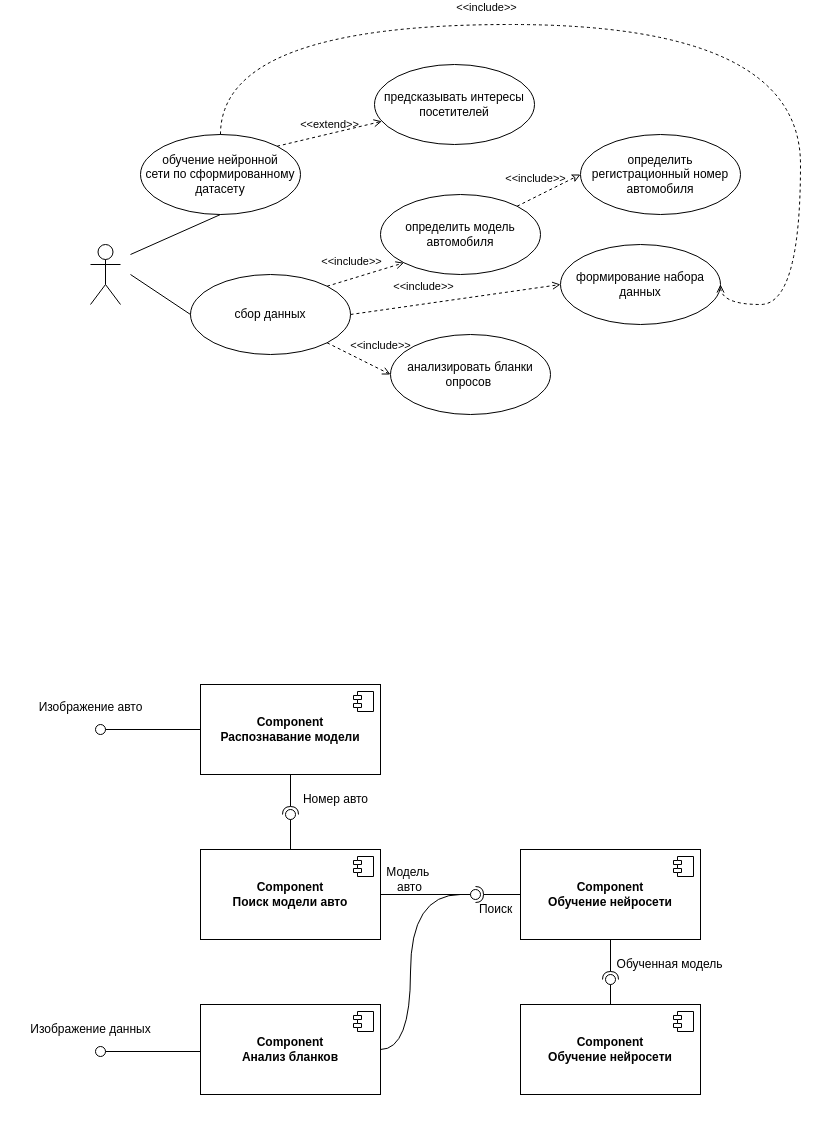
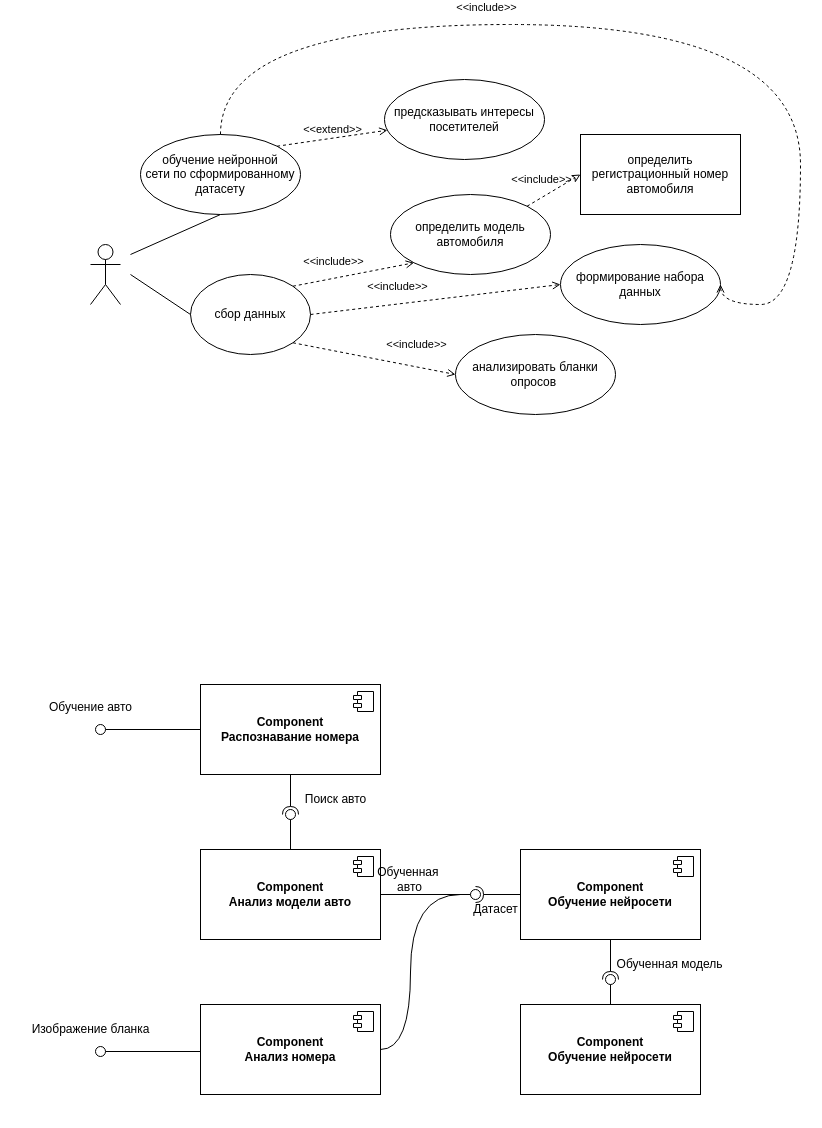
- <mxCell id="5" value="предсказывать интересы посетителей" style="ellipse;whiteSpace=wrap;html=1;" parent="1" vertex="1"><mxGeometry x="374" y="60" width="160" height="80" as="geometry" /></mxCell>
+ <mxCell id="5" value="предсказывать интересы посетителей" style="ellipse;whiteSpace=wrap;html=1;" parent="1" vertex="1"><mxGeometry x="384" y="75" width="160" height="80" as="geometry" /></mxCell>
- <mxCell id="8" value="определить регистрационный номер автомобиля" style="ellipse;whiteSpace=wrap;html=1;" parent="1" vertex="1"><mxGeometry x="580" y="130" width="160" height="80" as="geometry" /></mxCell>
+ <mxCell id="8" value="определить регистрационный номер автомобиля" style="whiteSpace=wrap;html=1;rounded=0;" parent="1" vertex="1"><mxGeometry x="580" y="130" width="160" height="80" as="geometry" /></mxCell>
- <mxCell id="3" value="определить модель автомобиля" style="ellipse;whiteSpace=wrap;html=1;" parent="1" vertex="1"><mxGeometry x="380" y="190" width="160" height="80" as="geometry" /></mxCell>
+ <mxCell id="3" value="определить модель автомобиля" style="ellipse;whiteSpace=wrap;html=1;" parent="1" vertex="1"><mxGeometry x="390" y="190" width="160" height="80" as="geometry" /></mxCell>
- <mxCell id="42" value="сбор данных" style="ellipse;whiteSpace=wrap;html=1;" parent="1" vertex="1"><mxGeometry x="190" y="270" width="160" height="80" as="geometry" /></mxCell>
+ <mxCell id="42" value="сбор данных" style="ellipse;whiteSpace=wrap;html=1;" parent="1" vertex="1"><mxGeometry x="190" y="270" width="120" height="80" as="geometry" /></mxCell>
- <mxCell id="4" value="анализировать бланки опросов&amp;nbsp;" style="ellipse;whiteSpace=wrap;html=1;" parent="1" vertex="1"><mxGeometry x="390" y="330" width="160" height="80" as="geometry" /></mxCell>
+ <mxCell id="4" value="анализировать бланки опросов&amp;nbsp;" style="ellipse;whiteSpace=wrap;html=1;" parent="1" vertex="1"><mxGeometry x="455" y="330" width="160" height="80" as="geometry" /></mxCell>
- <mxCell id="20" value="Изображение авто" style="text;html=1;align=center;verticalAlign=middle;resizable=0;points=[];autosize=1;strokeColor=none;fillColor=none;" parent="1" vertex="1"><mxGeometry x="25" y="688" width="130" height="30" as="geometry" /></mxCell>
+ <mxCell id="20" value="Обучение авто" style="text;html=1;align=center;verticalAlign=middle;resizable=0;points=[];autosize=1;strokeColor=none;fillColor=none;" parent="1" vertex="1"><mxGeometry x="25" y="688" width="130" height="30" as="geometry" /></mxCell>
- <mxCell id="11" value="&lt;b&gt;Component&lt;/b&gt;&lt;div&gt;&lt;b&gt;Распознавание модели&lt;/b&gt;&lt;/div&gt;" style="html=1;dropTarget=0;whiteSpace=wrap;" parent="1" vertex="1"><mxGeometry x="200" y="680" width="180" height="90" as="geometry" /></mxCell>
+ <mxCell id="11" value="&lt;b&gt;Component&lt;/b&gt;&lt;div&gt;&lt;b&gt;Распознавание номера&lt;/b&gt;&lt;/div&gt;" style="html=1;dropTarget=0;whiteSpace=wrap;" parent="1" vertex="1"><mxGeometry x="200" y="680" width="180" height="90" as="geometry" /></mxCell>
- <mxCell id="24" value="Номер авто" style="text;html=1;align=center;verticalAlign=middle;resizable=0;points=[];autosize=1;strokeColor=none;fillColor=none;" parent="1" vertex="1"><mxGeometry x="290" y="780" width="90" height="30" as="geometry" /></mxCell>
+ <mxCell id="24" value="Поиск авто" style="text;html=1;align=center;verticalAlign=middle;resizable=0;points=[];autosize=1;strokeColor=none;fillColor=none;" parent="1" vertex="1"><mxGeometry x="290" y="780" width="90" height="30" as="geometry" /></mxCell>
- <mxCell id="41" value="Модель&amp;nbsp;&lt;div&gt;авто&lt;/div&gt;" style="text;html=1;align=center;verticalAlign=middle;resizable=0;points=[];autosize=1;strokeColor=none;fillColor=none;" parent="1" vertex="1"><mxGeometry x="374" y="855" width="70" height="40" as="geometry" /></mxCell>
+ <mxCell id="41" value="Обученная&amp;nbsp;&lt;div&gt;авто&lt;/div&gt;" style="text;html=1;align=center;verticalAlign=middle;resizable=0;points=[];autosize=1;strokeColor=none;fillColor=none;" parent="1" vertex="1"><mxGeometry x="374" y="855" width="70" height="40" as="geometry" /></mxCell>
- <mxCell id="13" value="&lt;b&gt;Component&lt;/b&gt;&lt;div&gt;&lt;b&gt;Поиск модели авто&lt;/b&gt;&lt;/div&gt;" style="html=1;dropTarget=0;whiteSpace=wrap;" parent="1" vertex="1"><mxGeometry x="200" y="845" width="180" height="90" as="geometry" /></mxCell>
+ <mxCell id="13" value="&lt;b&gt;Component&lt;/b&gt;&lt;div&gt;&lt;b&gt;Анализ модели авто&lt;/b&gt;&lt;/div&gt;" style="html=1;dropTarget=0;whiteSpace=wrap;" parent="1" vertex="1"><mxGeometry x="200" y="845" width="180" height="90" as="geometry" /></mxCell>
- <mxCell id="32" value="Поиск" style="text;html=1;align=center;verticalAlign=middle;resizable=0;points=[];autosize=1;strokeColor=none;fillColor=none;" parent="1" vertex="1"><mxGeometry x="460" y="890" width="70" height="30" as="geometry" /></mxCell>
+ <mxCell id="32" value="Датасет" style="text;html=1;align=center;verticalAlign=middle;resizable=0;points=[];autosize=1;strokeColor=none;fillColor=none;" parent="1" vertex="1"><mxGeometry x="460" y="890" width="70" height="30" as="geometry" /></mxCell>
- <mxCell id="27" value="Изображение данных" style="text;html=1;align=center;verticalAlign=middle;resizable=0;points=[];autosize=1;strokeColor=none;fillColor=none;" parent="1" vertex="1"><mxGeometry x="20" y="1010" width="140" height="30" as="geometry" /></mxCell>
+ <mxCell id="27" value="Изображение бланка" style="text;html=1;align=center;verticalAlign=middle;resizable=0;points=[];autosize=1;strokeColor=none;fillColor=none;" parent="1" vertex="1"><mxGeometry x="20" y="1010" width="140" height="30" as="geometry" /></mxCell>
- <mxCell id="16" value="&lt;b&gt;Component&lt;/b&gt;&lt;div&gt;&lt;b&gt;Анализ бланков&lt;/b&gt;&lt;/div&gt;" style="html=1;dropTarget=0;whiteSpace=wrap;" parent="1" vertex="1"><mxGeometry x="200" y="1000" width="180" height="90" as="geometry" /></mxCell>
+ <mxCell id="16" value="&lt;b&gt;Component&lt;/b&gt;&lt;div&gt;&lt;b&gt;Анализ номера&lt;/b&gt;&lt;/div&gt;" style="html=1;dropTarget=0;whiteSpace=wrap;" parent="1" vertex="1"><mxGeometry x="200" y="1000" width="180" height="90" as="geometry" /></mxCell>
